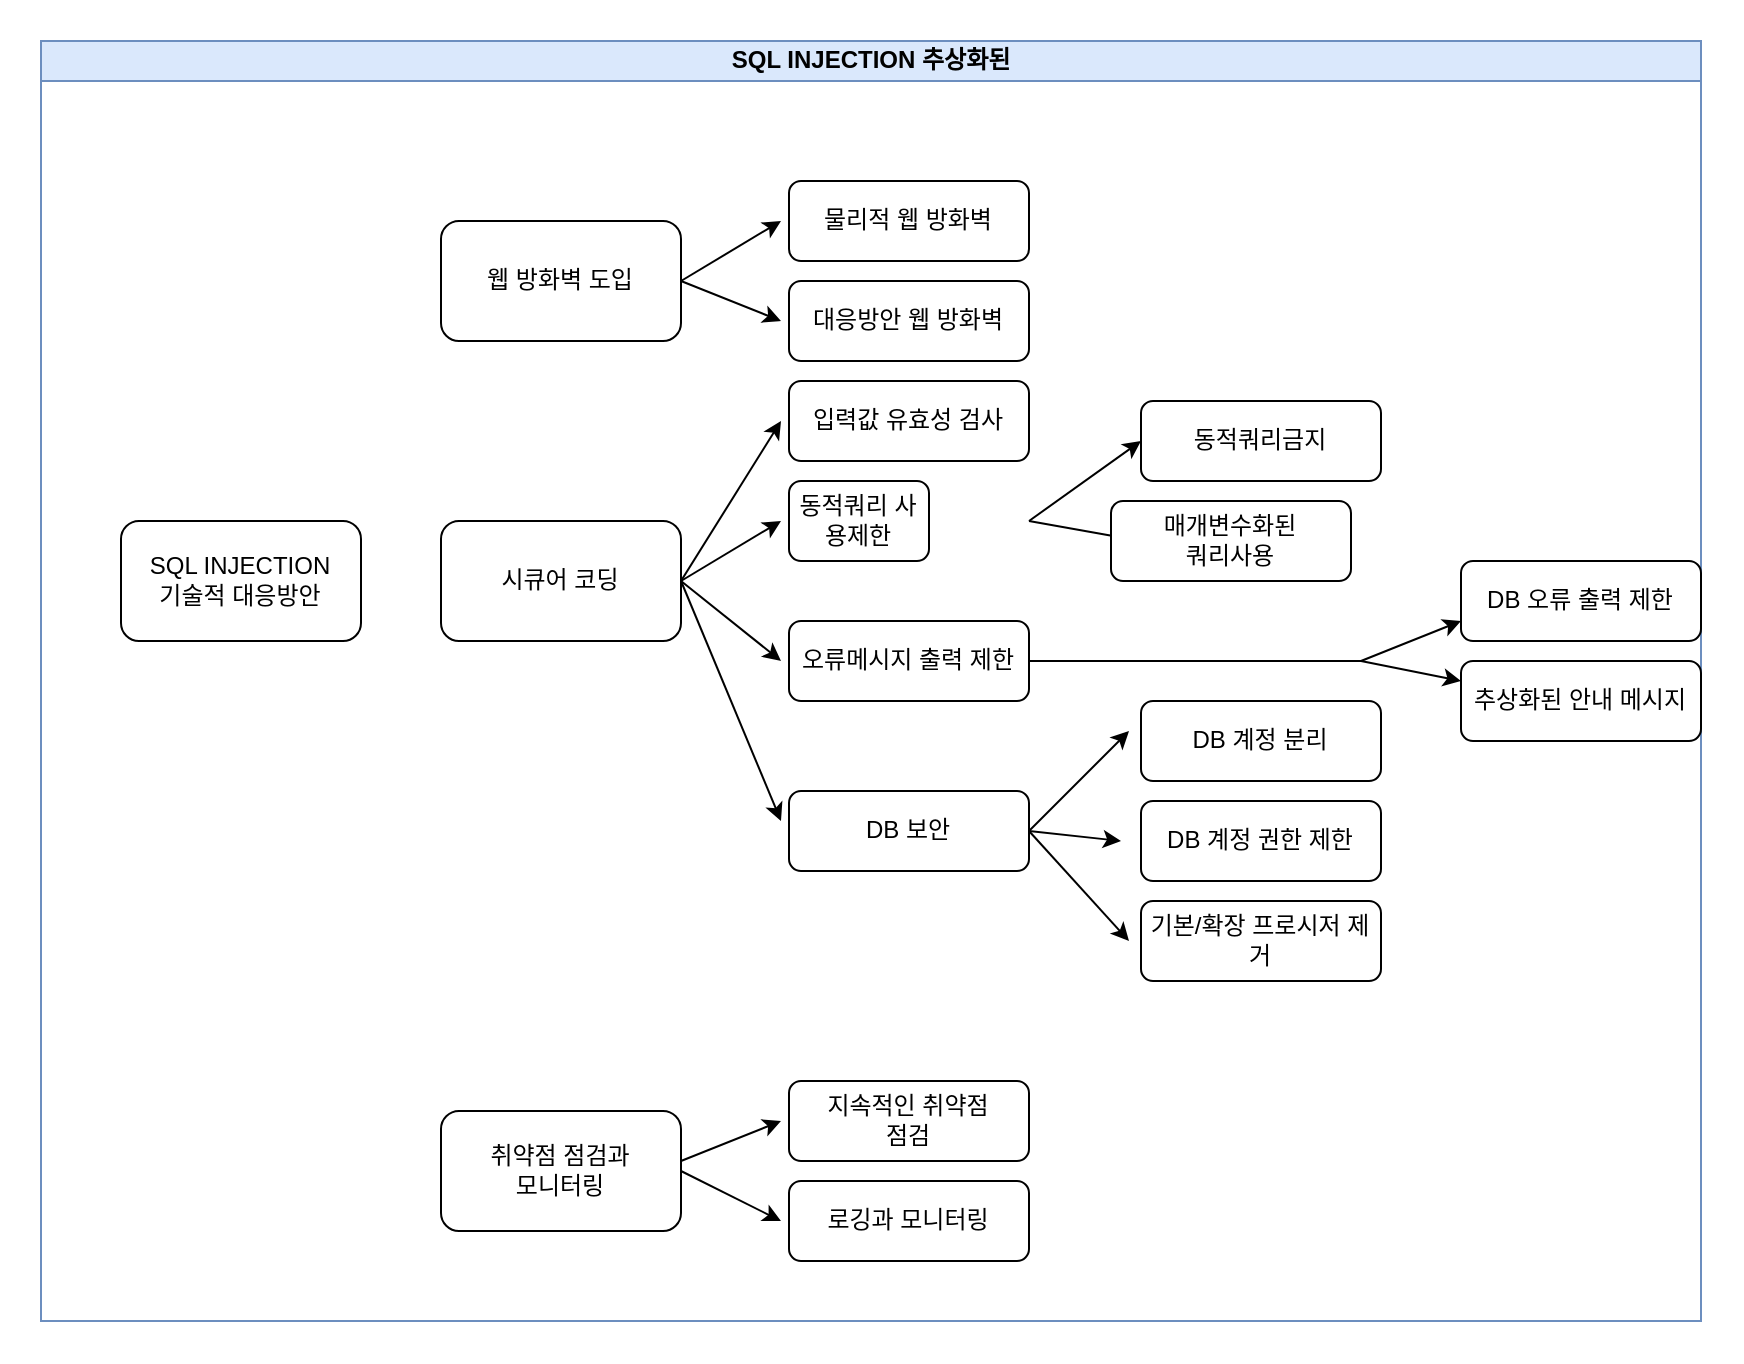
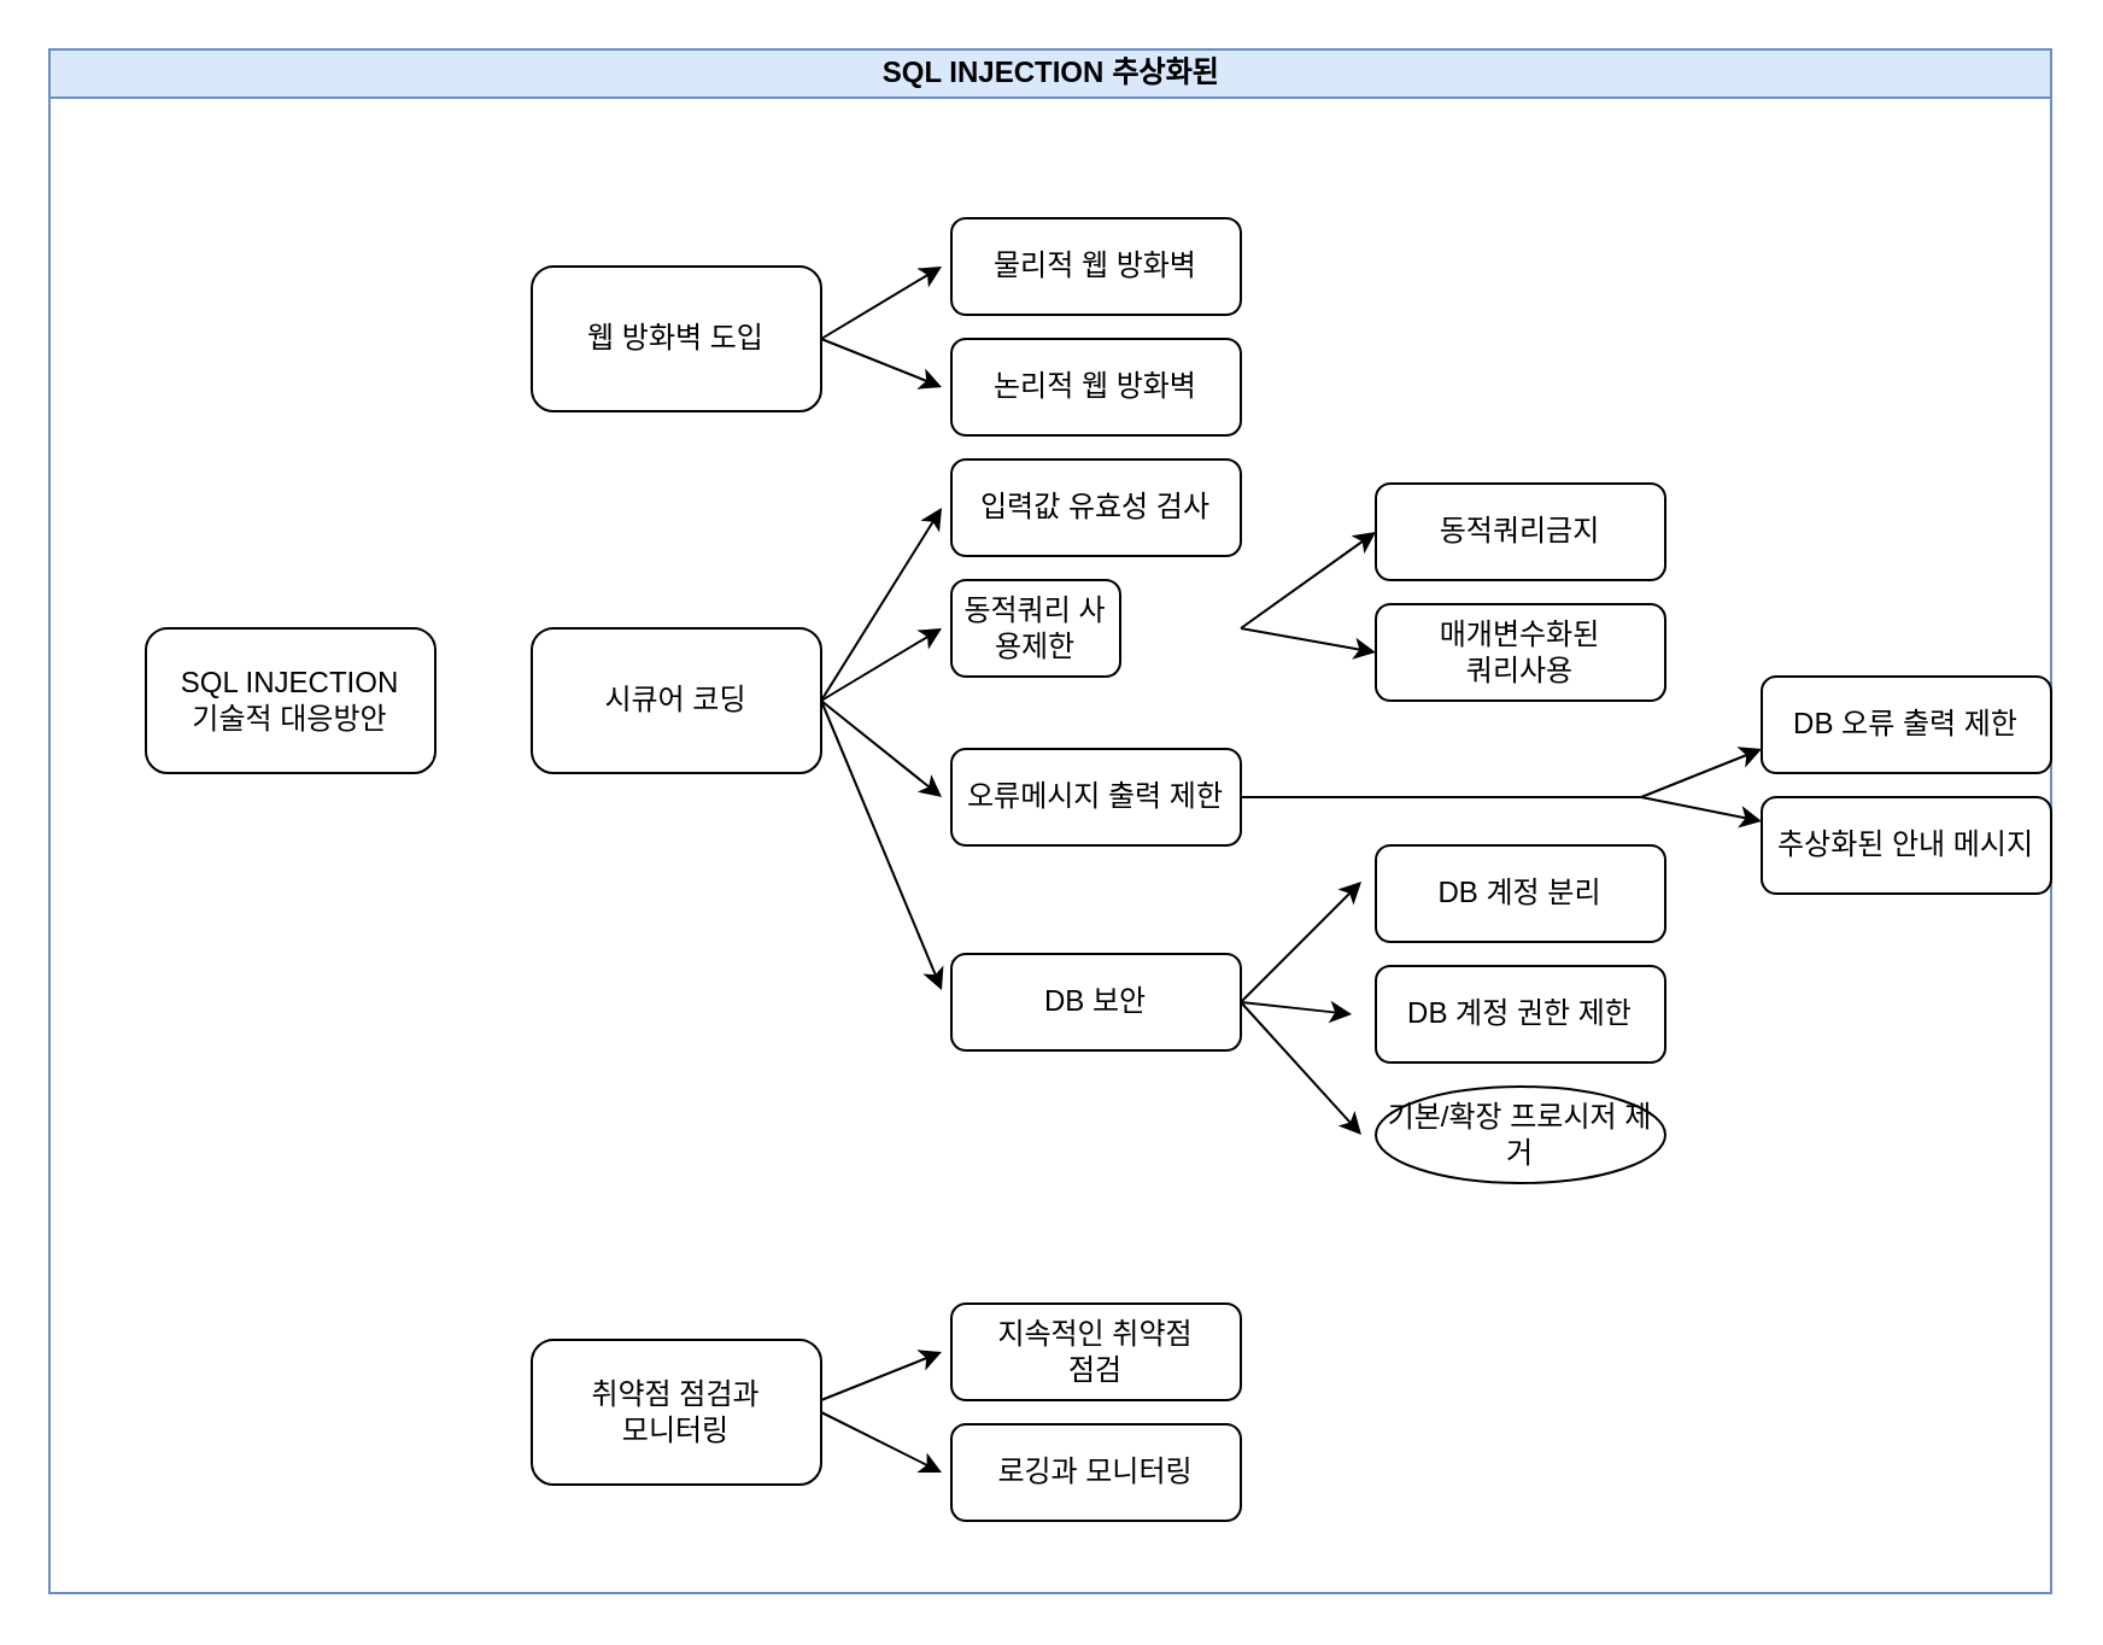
- <mxCell id="10" value="대응방안 웹 방화벽" style="rounded=1;whiteSpace=wrap;html=1;" vertex="1" parent="2"><mxGeometry x="374" y="120" width="120" height="40" as="geometry" /></mxCell>
+ <mxCell id="10" value="논리적 웹 방화벽" style="rounded=1;whiteSpace=wrap;html=1;" vertex="1" parent="2"><mxGeometry x="374" y="120" width="120" height="40" as="geometry" /></mxCell>
- <mxCell id="24" value="매개변수화된 &lt;br&gt;쿼리사용" style="rounded=1;whiteSpace=wrap;html=1;" vertex="1" parent="2"><mxGeometry x="535" y="230" width="120" height="40" as="geometry" /></mxCell>
+ <mxCell id="24" value="매개변수화된 &lt;br&gt;쿼리사용" style="rounded=1;whiteSpace=wrap;html=1;" vertex="1" parent="2"><mxGeometry x="550" y="230" width="120" height="40" as="geometry" /></mxCell>
- <mxCell id="35" value="기본/확장 프로시저 제거" style="rounded=1;whiteSpace=wrap;html=1;" vertex="1" parent="2"><mxGeometry x="550" y="430" width="120" height="40" as="geometry" /></mxCell>
+ <mxCell id="35" value="기본/확장 프로시저 제거" style="ellipse;whiteSpace=wrap;html=1;" vertex="1" parent="2"><mxGeometry x="550" y="430" width="120" height="40" as="geometry" /></mxCell>
